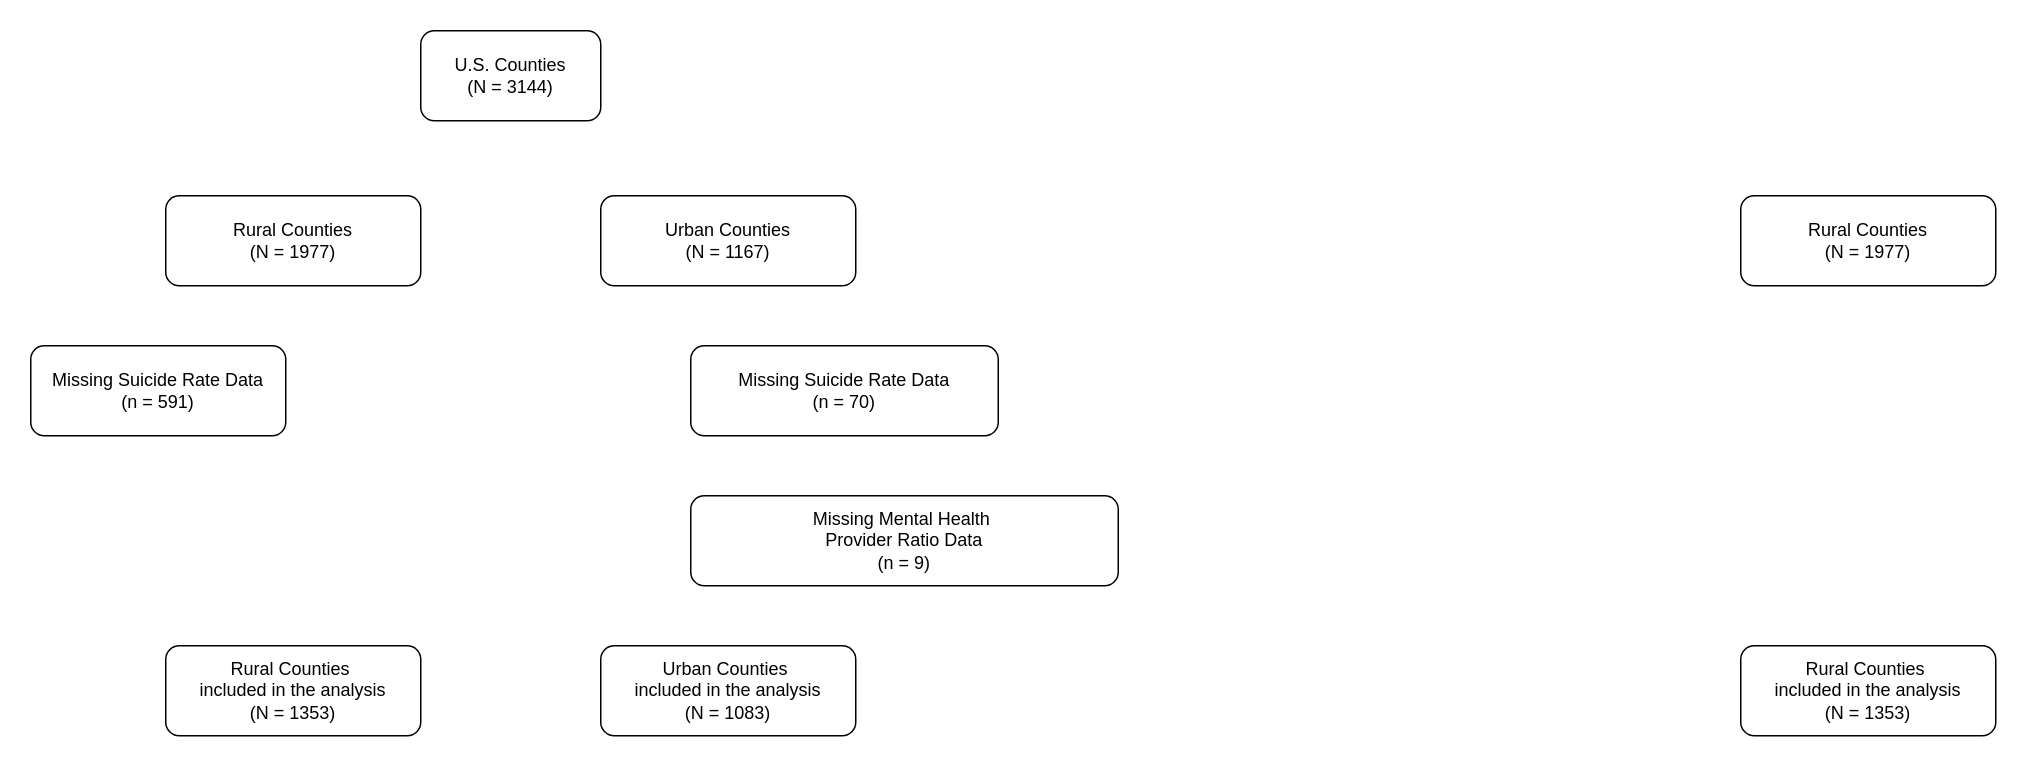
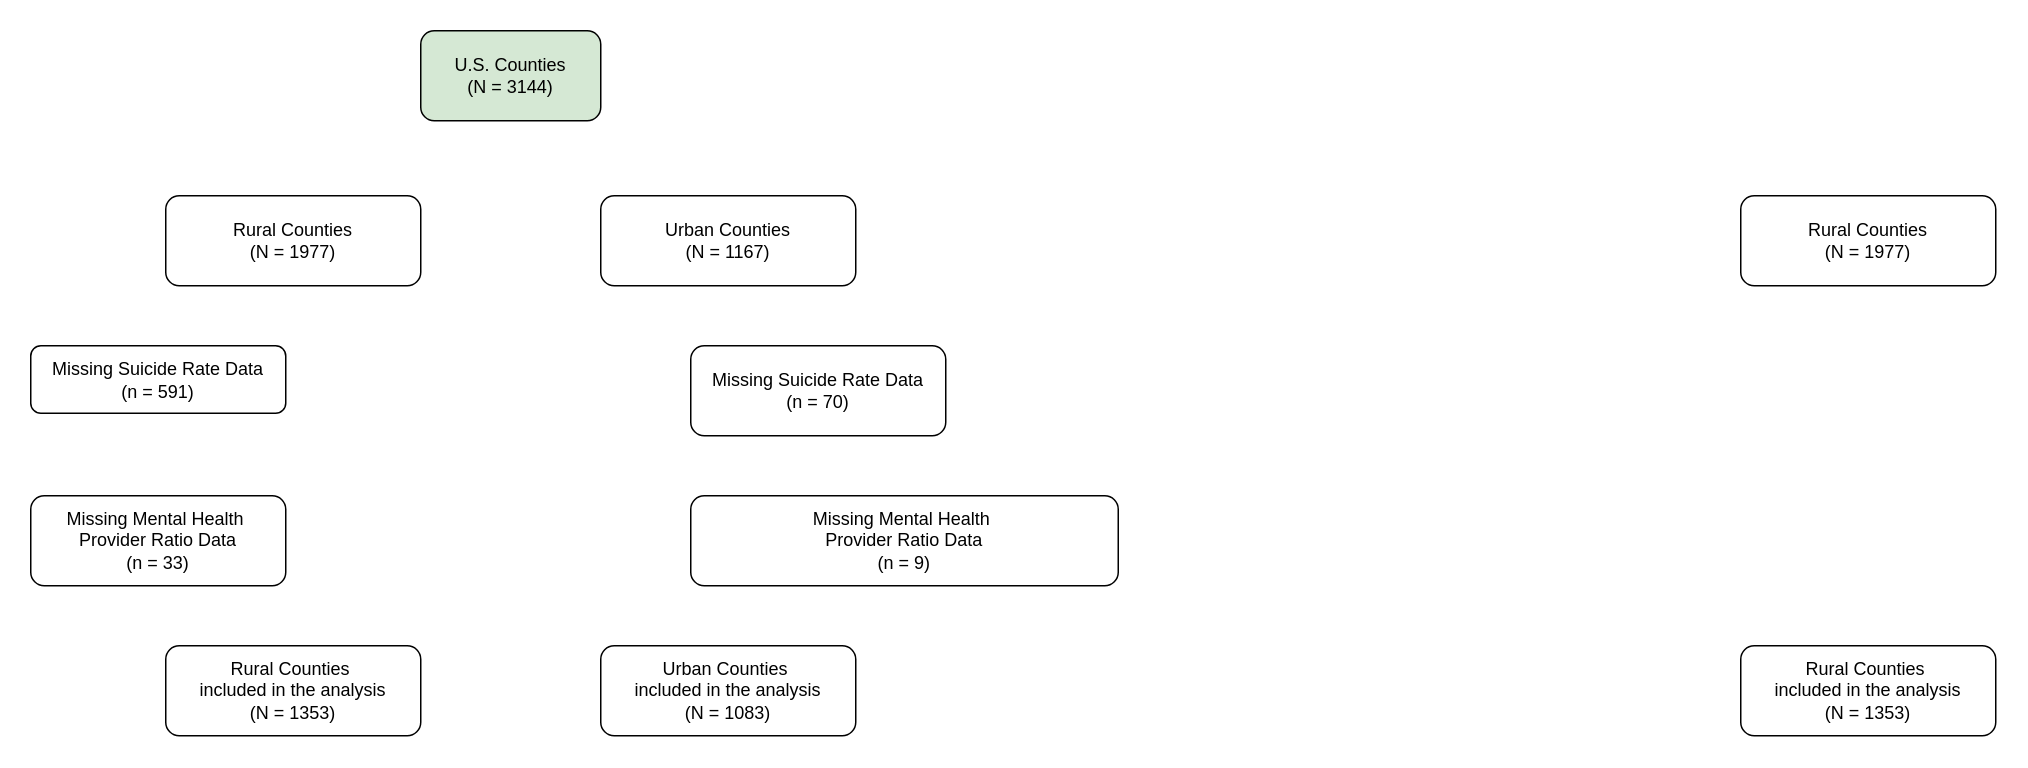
- <mxCell id="2" value="U.S. Counties&lt;div&gt;(N = 3144)&lt;/div&gt;" style="rounded=1;whiteSpace=wrap;html=1;" parent="1" vertex="1"><mxGeometry x="280" y="20" width="120" height="60" as="geometry" /></mxCell>
+ <mxCell id="2" value="U.S. Counties&lt;div&gt;(N = 3144)&lt;/div&gt;" style="rounded=1;whiteSpace=wrap;html=1;fillColor=#d5e8d4;" parent="1" vertex="1"><mxGeometry x="280" y="20" width="120" height="60" as="geometry" /></mxCell>
- <mxCell id="4" value="Missing Suicide Rate Data&lt;div&gt;(n = 591)&lt;/div&gt;" style="rounded=1;whiteSpace=wrap;html=1;" parent="1" vertex="1"><mxGeometry x="20" y="230" width="170" height="60" as="geometry" /></mxCell>
+ <mxCell id="4" value="Missing Suicide Rate Data&lt;div&gt;(n = 591)&lt;/div&gt;" style="rounded=1;whiteSpace=wrap;html=1;" parent="1" vertex="1"><mxGeometry x="20" y="230" width="170" height="45" as="geometry" /></mxCell>
- <mxCell id="11" value="Missing Suicide Rate Data&lt;div&gt;(n = 70)&lt;/div&gt;" style="rounded=1;whiteSpace=wrap;html=1;" parent="1" vertex="1"><mxGeometry x="460" y="230" width="205" height="60" as="geometry" /></mxCell>
+ <mxCell id="11" value="Missing Suicide Rate Data&lt;div&gt;(n = 70)&lt;/div&gt;" style="rounded=1;whiteSpace=wrap;html=1;" parent="1" vertex="1"><mxGeometry x="460" y="230" width="170" height="60" as="geometry" /></mxCell>
+ <mxCell id="5" value="Missing Mental Health&amp;nbsp;&lt;div&gt;Provider Ratio Data&lt;div&gt;(n = 33)&lt;/div&gt;&lt;/div&gt;" style="rounded=1;whiteSpace=wrap;html=1;" parent="1" vertex="1"><mxGeometry x="20" y="330" width="170" height="60" as="geometry" /></mxCell>
